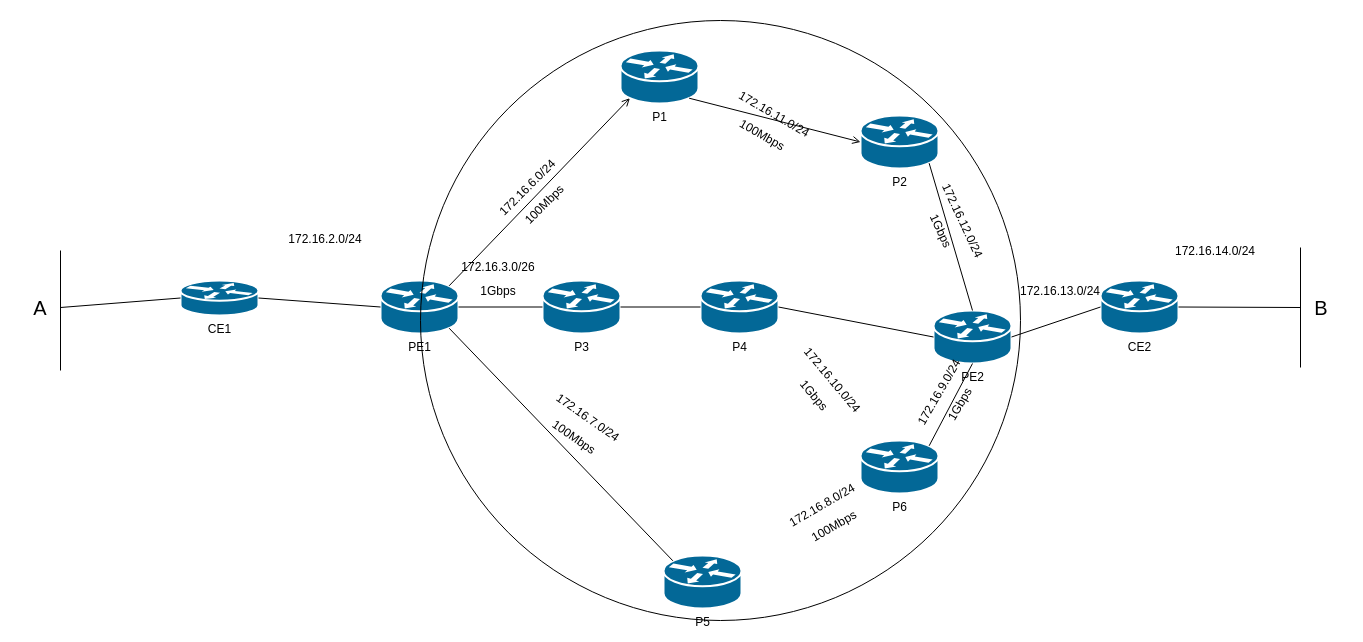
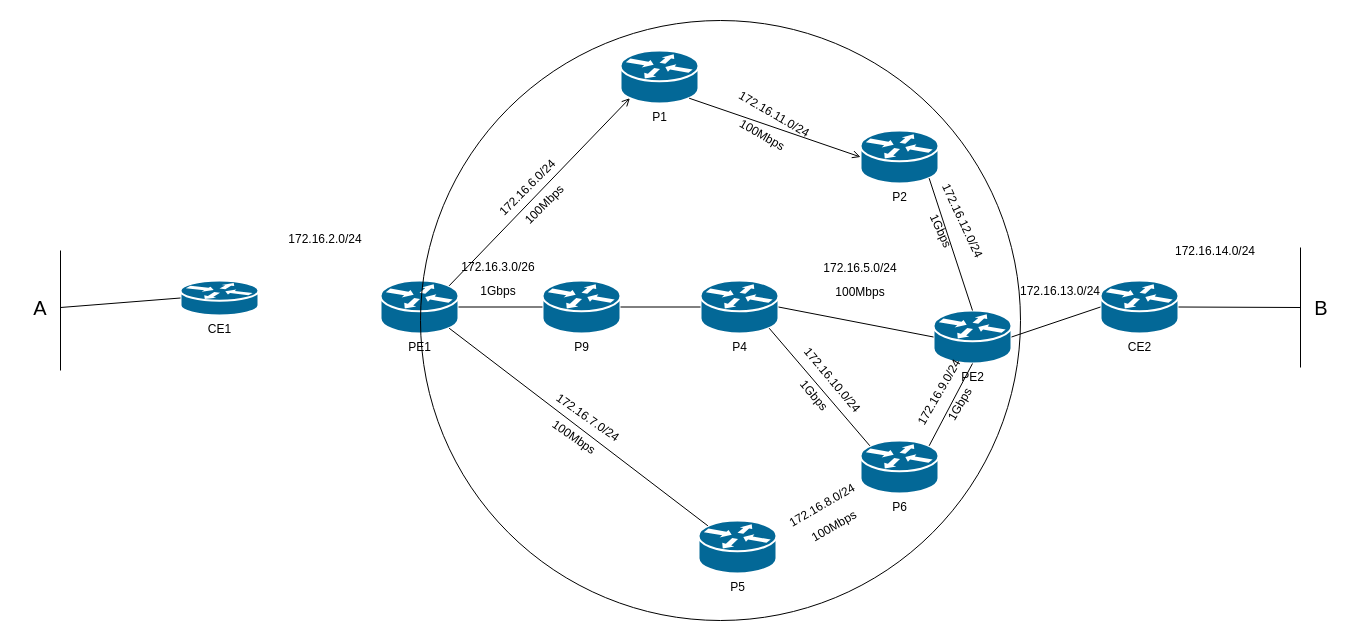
- <mxCell id="5" value="P2" style="shape=mxgraph.cisco.routers.router;sketch=0;html=1;pointerEvents=1;dashed=0;fillColor=#036897;strokeColor=#ffffff;strokeWidth=2;verticalLabelPosition=bottom;verticalAlign=top;align=center;outlineConnect=0;" vertex="1" parent="1"><mxGeometry x="860" y="115" width="78" height="53" as="geometry" /></mxCell>
+ <mxCell id="5" value="P2" style="shape=mxgraph.cisco.routers.router;sketch=0;html=1;pointerEvents=1;dashed=0;fillColor=#036897;strokeColor=#ffffff;strokeWidth=2;verticalLabelPosition=bottom;verticalAlign=top;align=center;outlineConnect=0;" vertex="1" parent="1"><mxGeometry x="860" y="130" width="78" height="53" as="geometry" /></mxCell>
+ <mxCell id="32" value="&lt;font style=&quot;font-size: 12px&quot;&gt;172.16.5.0/24&lt;br&gt;100Mbps&lt;br&gt;&lt;/font&gt;" style="text;html=1;strokeColor=none;fillColor=none;align=center;verticalAlign=middle;whiteSpace=wrap;rounded=0;fontSize=20;" vertex="1" parent="1"><mxGeometry x="820" y="252" width="80" height="48" as="geometry" /></mxCell>
- <mxCell id="15" value="" style="endArrow=none;html=1;rounded=0;fontSize=20;entryX=0;entryY=0.5;entryDx=0;entryDy=0;entryPerimeter=0;exitX=1;exitY=0.5;exitDx=0;exitDy=0;exitPerimeter=0;" edge="1" parent="1" source="2" target="3"><mxGeometry width="50" height="50" relative="1" as="geometry"><mxPoint x="280" y="270" as="sourcePoint" /><mxPoint x="330" y="220" as="targetPoint" /></mxGeometry></mxCell>
- <mxCell id="6" value="P3" style="shape=mxgraph.cisco.routers.router;sketch=0;html=1;pointerEvents=1;dashed=0;fillColor=#036897;strokeColor=#ffffff;strokeWidth=2;verticalLabelPosition=bottom;verticalAlign=top;align=center;outlineConnect=0;" vertex="1" parent="1"><mxGeometry x="542" y="280" width="78" height="53" as="geometry" /></mxCell>
+ <mxCell id="6" value="P9" style="shape=mxgraph.cisco.routers.router;sketch=0;html=1;pointerEvents=1;dashed=0;fillColor=#036897;strokeColor=#ffffff;strokeWidth=2;verticalLabelPosition=bottom;verticalAlign=top;align=center;outlineConnect=0;" vertex="1" parent="1"><mxGeometry x="542" y="280" width="78" height="53" as="geometry" /></mxCell>
+ <mxCell id="28" value="" style="endArrow=none;html=1;rounded=0;fontSize=20;entryX=0.88;entryY=0.9;entryDx=0;entryDy=0;entryPerimeter=0;exitX=0.12;exitY=0.1;exitDx=0;exitDy=0;exitPerimeter=0;" edge="1" parent="1" source="10" target="7"><mxGeometry width="50" height="50" relative="1" as="geometry"><mxPoint x="820" y="400" as="sourcePoint" /><mxPoint x="870" y="350" as="targetPoint" /></mxGeometry></mxCell>
- <mxCell id="11" value="P5" style="shape=mxgraph.cisco.routers.router;sketch=0;html=1;pointerEvents=1;dashed=0;fillColor=#036897;strokeColor=#ffffff;strokeWidth=2;verticalLabelPosition=bottom;verticalAlign=top;align=center;outlineConnect=0;" vertex="1" parent="1"><mxGeometry x="663" y="555" width="78" height="53" as="geometry" /></mxCell>
+ <mxCell id="11" value="P5" style="shape=mxgraph.cisco.routers.router;sketch=0;html=1;pointerEvents=1;dashed=0;fillColor=#036897;strokeColor=#ffffff;strokeWidth=2;verticalLabelPosition=bottom;verticalAlign=top;align=center;outlineConnect=0;" vertex="1" parent="1"><mxGeometry x="698" y="520" width="78" height="53" as="geometry" /></mxCell>
